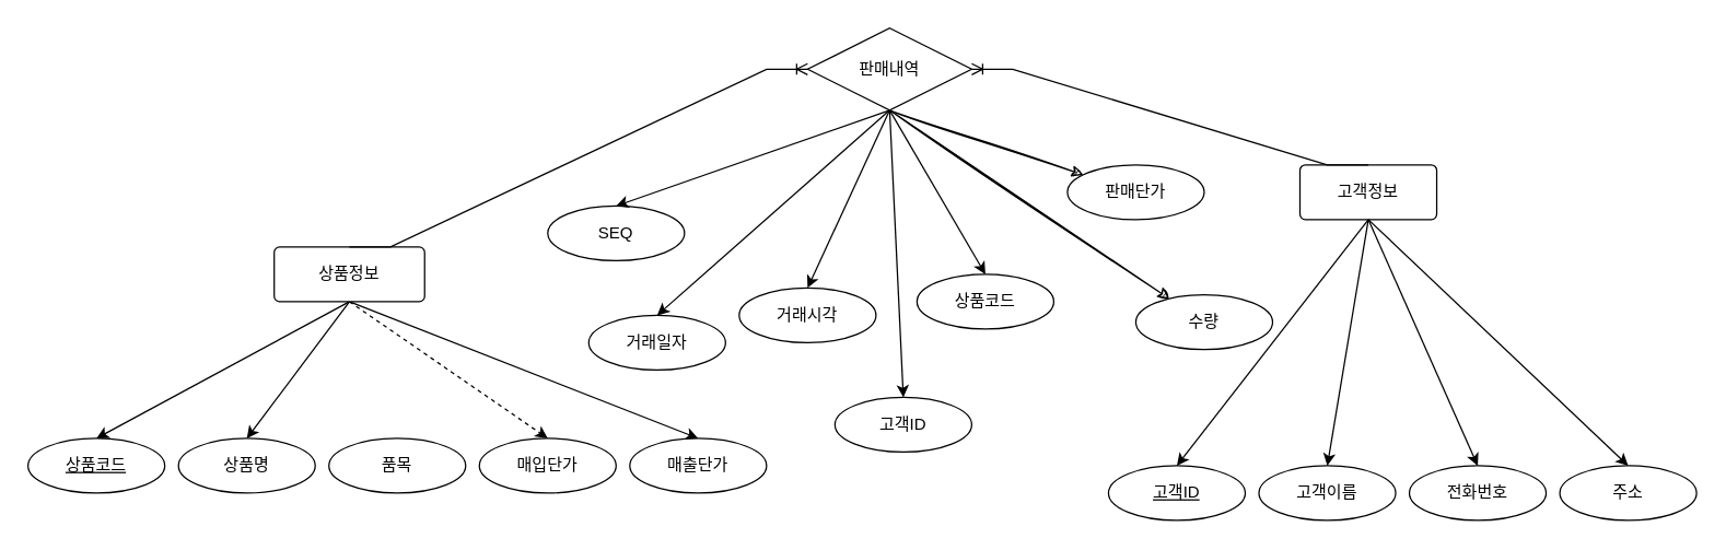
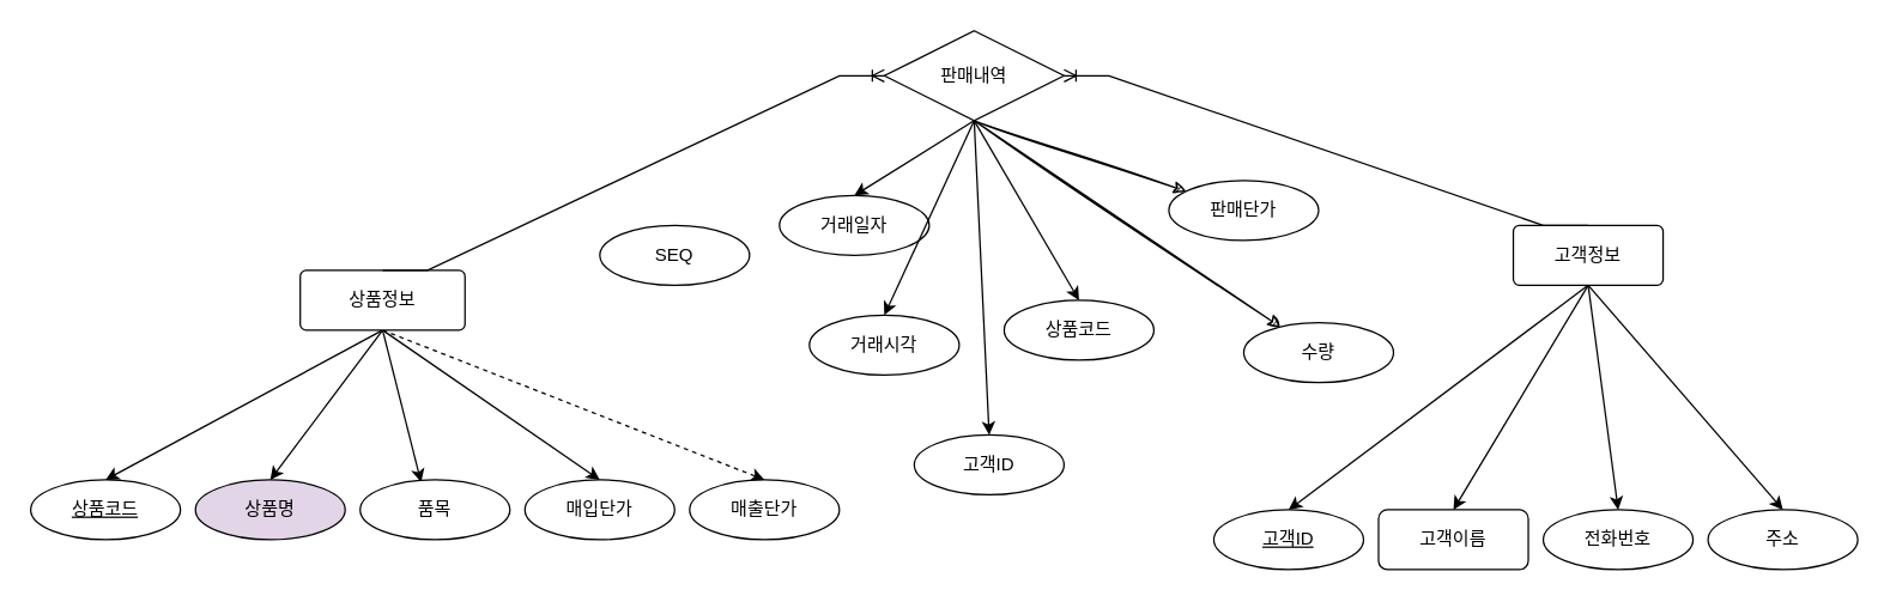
- <mxCell id="20" style="rounded=0;orthogonalLoop=1;jettySize=auto;html=1;entryX=0.5;entryY=0;entryDx=0;entryDy=0;exitX=0.5;exitY=1;exitDx=0;exitDy=0;" parent="1" source="27" target="14" edge="1"><mxGeometry relative="1" as="geometry"><mxPoint x="660" y="230" as="sourcePoint" /><mxPoint x="550" y="370" as="targetPoint" /></mxGeometry></mxCell>
- <mxCell id="28" value="고객정보" style="rounded=1;arcSize=10;whiteSpace=wrap;html=1;align=center;" parent="1" vertex="1"><mxGeometry x="950" y="120" width="100" height="40" as="geometry" /></mxCell>
+ <mxCell id="28" value="고객정보" style="rounded=1;arcSize=10;whiteSpace=wrap;html=1;align=center;" parent="1" vertex="1"><mxGeometry x="1010" y="150" width="100" height="40" as="geometry" /></mxCell>
- <mxCell id="15" value="거래일자" style="ellipse;whiteSpace=wrap;html=1;align=center;" parent="1" vertex="1"><mxGeometry x="430" y="230" width="100" height="40" as="geometry" /></mxCell>
+ <mxCell id="15" value="거래일자" style="ellipse;whiteSpace=wrap;html=1;align=center;" parent="1" vertex="1"><mxGeometry x="520" y="130" width="100" height="40" as="geometry" /></mxCell>
+ <mxCell id="4" style="rounded=0;orthogonalLoop=1;jettySize=auto;html=1;entryX=0.407;entryY=0.042;entryDx=0;entryDy=0;entryPerimeter=0;exitX=0.5;exitY=1;exitDx=0;exitDy=0;" parent="1" source="7" target="10" edge="1"><mxGeometry relative="1" as="geometry" /></mxCell>
- <mxCell id="5" style="rounded=0;orthogonalLoop=1;jettySize=auto;html=1;exitX=0.5;exitY=1;exitDx=0;exitDy=0;entryX=0.5;entryY=0;entryDx=0;entryDy=0;dashed=1;" parent="1" source="7" target="11" edge="1"><mxGeometry relative="1" as="geometry" /></mxCell>
+ <mxCell id="5" style="rounded=0;orthogonalLoop=1;jettySize=auto;html=1;exitX=0.5;exitY=1;exitDx=0;exitDy=0;entryX=0.5;entryY=0;entryDx=0;entryDy=0;" parent="1" source="7" target="11" edge="1"><mxGeometry relative="1" as="geometry" /></mxCell>
- <mxCell id="6" style="rounded=0;orthogonalLoop=1;jettySize=auto;html=1;exitX=0.5;exitY=1;exitDx=0;exitDy=0;entryX=0.5;entryY=0;entryDx=0;entryDy=0;" parent="1" source="7" target="12" edge="1"><mxGeometry relative="1" as="geometry" /></mxCell>
+ <mxCell id="6" style="rounded=0;orthogonalLoop=1;jettySize=auto;html=1;exitX=0.5;exitY=1;exitDx=0;exitDy=0;entryX=0.5;entryY=0;entryDx=0;entryDy=0;dashed=1;" parent="1" source="7" target="12" edge="1"><mxGeometry relative="1" as="geometry" /></mxCell>
- <mxCell id="9" value="상품명" style="ellipse;whiteSpace=wrap;html=1;align=center;" parent="1" vertex="1"><mxGeometry x="130" y="320" width="100" height="40" as="geometry" /></mxCell>
+ <mxCell id="9" value="상품명" style="ellipse;whiteSpace=wrap;html=1;align=center;fillColor=#e1d5e7;" parent="1" vertex="1"><mxGeometry x="130" y="320" width="100" height="40" as="geometry" /></mxCell>
- <mxCell id="31" value="고객이름" style="ellipse;whiteSpace=wrap;html=1;align=center;" parent="1" vertex="1"><mxGeometry x="920" y="340" width="100" height="40" as="geometry" /></mxCell>
+ <mxCell id="31" value="고객이름" style="whiteSpace=wrap;html=1;align=center;rounded=1;" parent="1" vertex="1"><mxGeometry x="920" y="340" width="100" height="40" as="geometry" /></mxCell>
